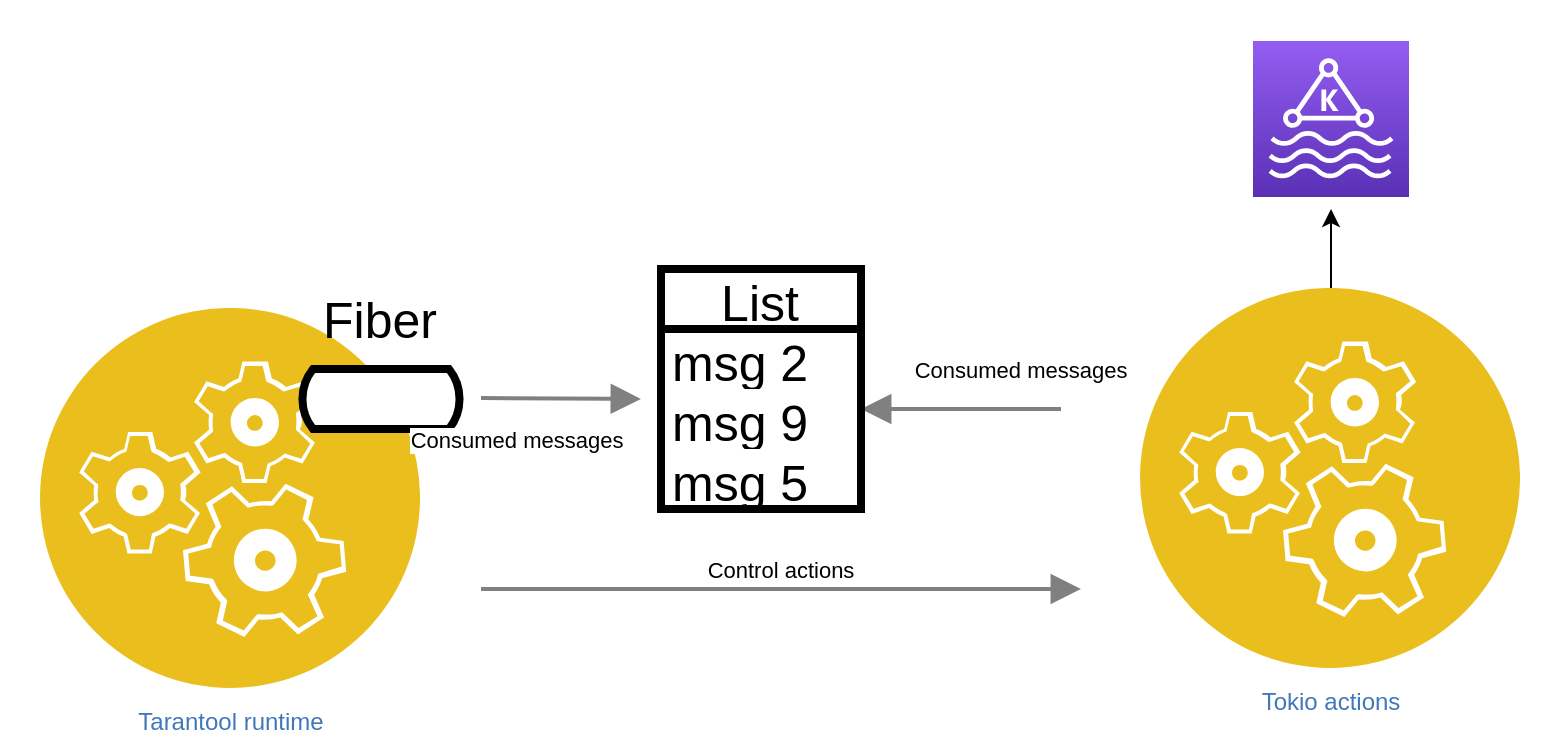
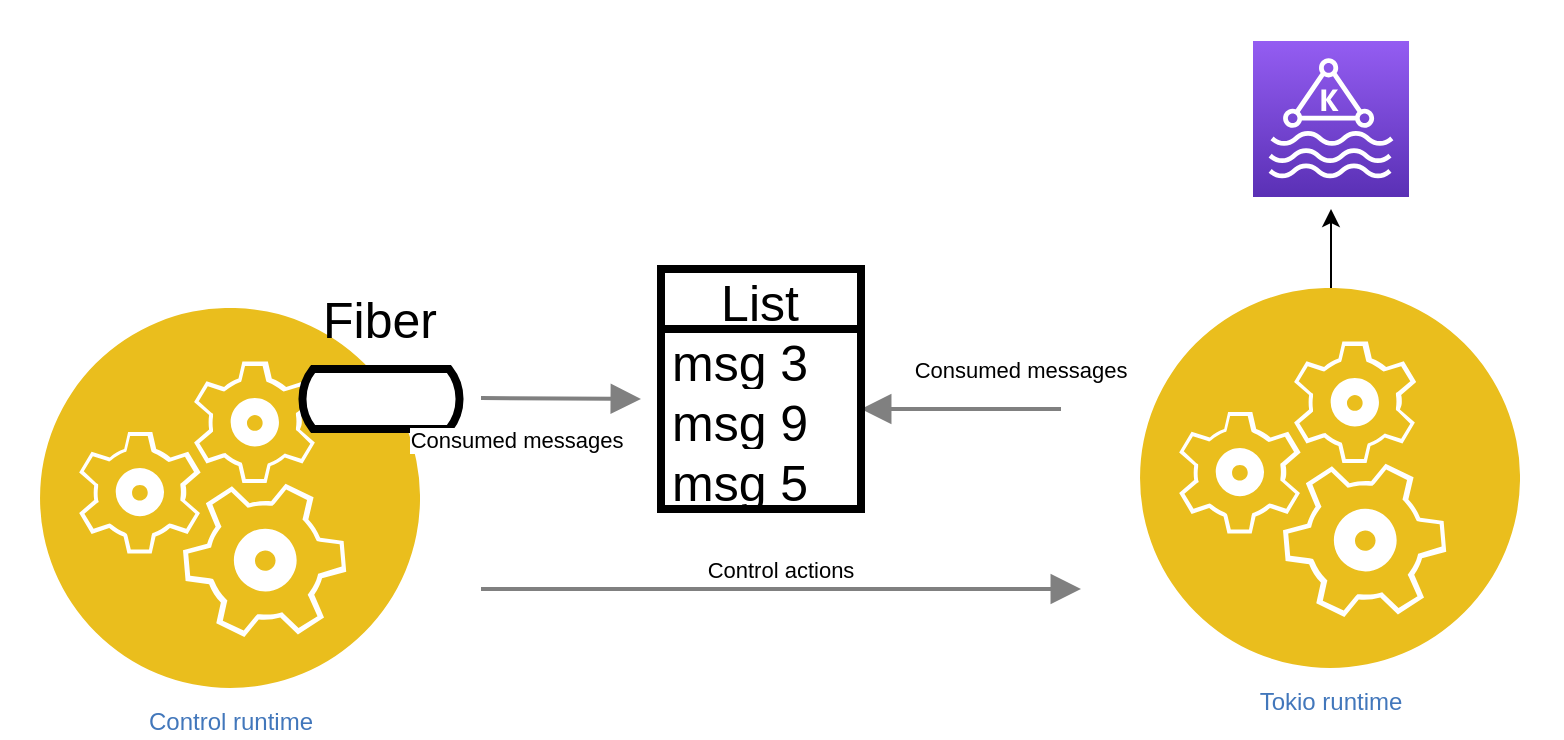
- <mxCell id="11" value="msg 2" style="text;strokeColor=none;fillColor=none;align=left;verticalAlign=middle;spacingLeft=4;spacingRight=4;overflow=hidden;points=[[0,0.5],[1,0.5]];portConstraint=eastwest;rotatable=0;strokeWidth=4;fontSize=25;" vertex="1" parent="10"><mxGeometry y="30" width="100" height="30" as="geometry" /></mxCell>
+ <mxCell id="11" value="msg 3" style="text;strokeColor=none;fillColor=none;align=left;verticalAlign=middle;spacingLeft=4;spacingRight=4;overflow=hidden;points=[[0,0.5],[1,0.5]];portConstraint=eastwest;rotatable=0;strokeWidth=4;fontSize=25;" vertex="1" parent="10"><mxGeometry y="30" width="100" height="30" as="geometry" /></mxCell>
- <mxCell id="4" value="Tokio actions" style="aspect=fixed;perimeter=ellipsePerimeter;html=1;align=center;shadow=0;dashed=0;fontColor=#4277BB;labelBackgroundColor=#ffffff;fontSize=12;spacingTop=3;image;image=img/lib/ibm/applications/runtime_services.svg;" vertex="1" parent="1"><mxGeometry x="570" y="144" width="190" height="190" as="geometry" /></mxCell>
+ <mxCell id="4" value="Tokio runtime" style="aspect=fixed;perimeter=ellipsePerimeter;html=1;align=center;shadow=0;dashed=0;fontColor=#4277BB;labelBackgroundColor=#ffffff;fontSize=12;spacingTop=3;image;image=img/lib/ibm/applications/runtime_services.svg;" vertex="1" parent="1"><mxGeometry x="570" y="144" width="190" height="190" as="geometry" /></mxCell>
- <mxCell id="2" value="Tarantool runtime" style="aspect=fixed;perimeter=ellipsePerimeter;html=1;align=center;shadow=0;dashed=0;fontColor=#4277BB;labelBackgroundColor=#ffffff;fontSize=12;spacingTop=3;image;image=img/lib/ibm/applications/runtime_services.svg;" vertex="1" parent="1"><mxGeometry x="20" y="154" width="190" height="190" as="geometry" /></mxCell>
+ <mxCell id="2" value="Control runtime" style="aspect=fixed;perimeter=ellipsePerimeter;html=1;align=center;shadow=0;dashed=0;fontColor=#4277BB;labelBackgroundColor=#ffffff;fontSize=12;spacingTop=3;image;image=img/lib/ibm/applications/runtime_services.svg;" vertex="1" parent="1"><mxGeometry x="20" y="154" width="190" height="190" as="geometry" /></mxCell>
